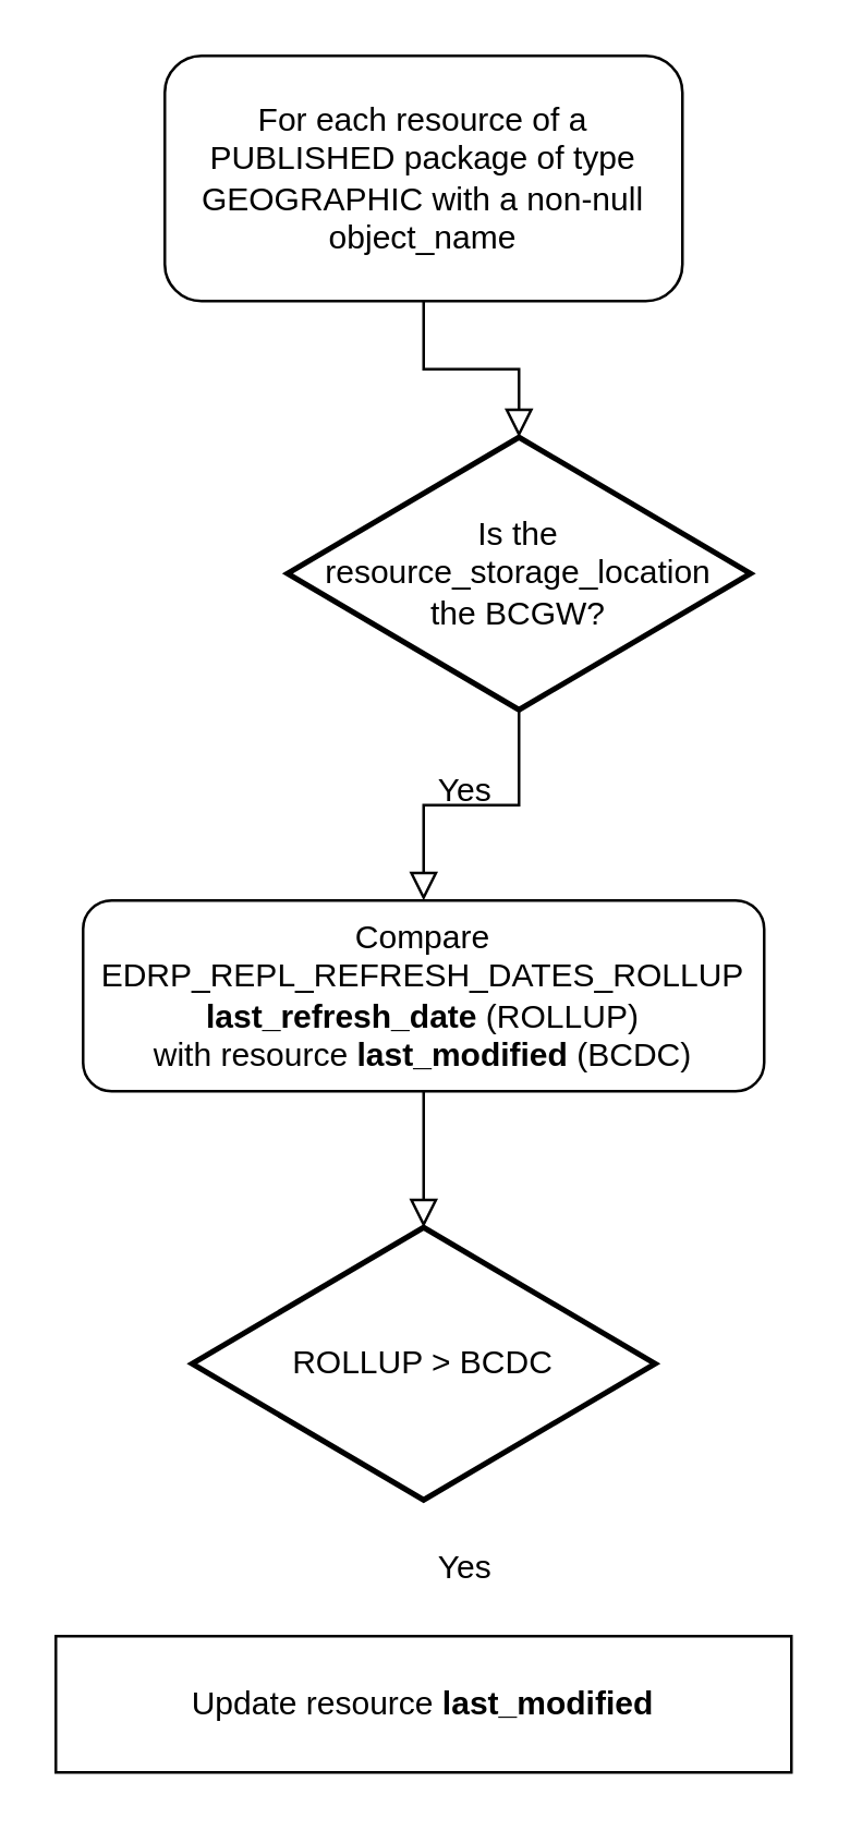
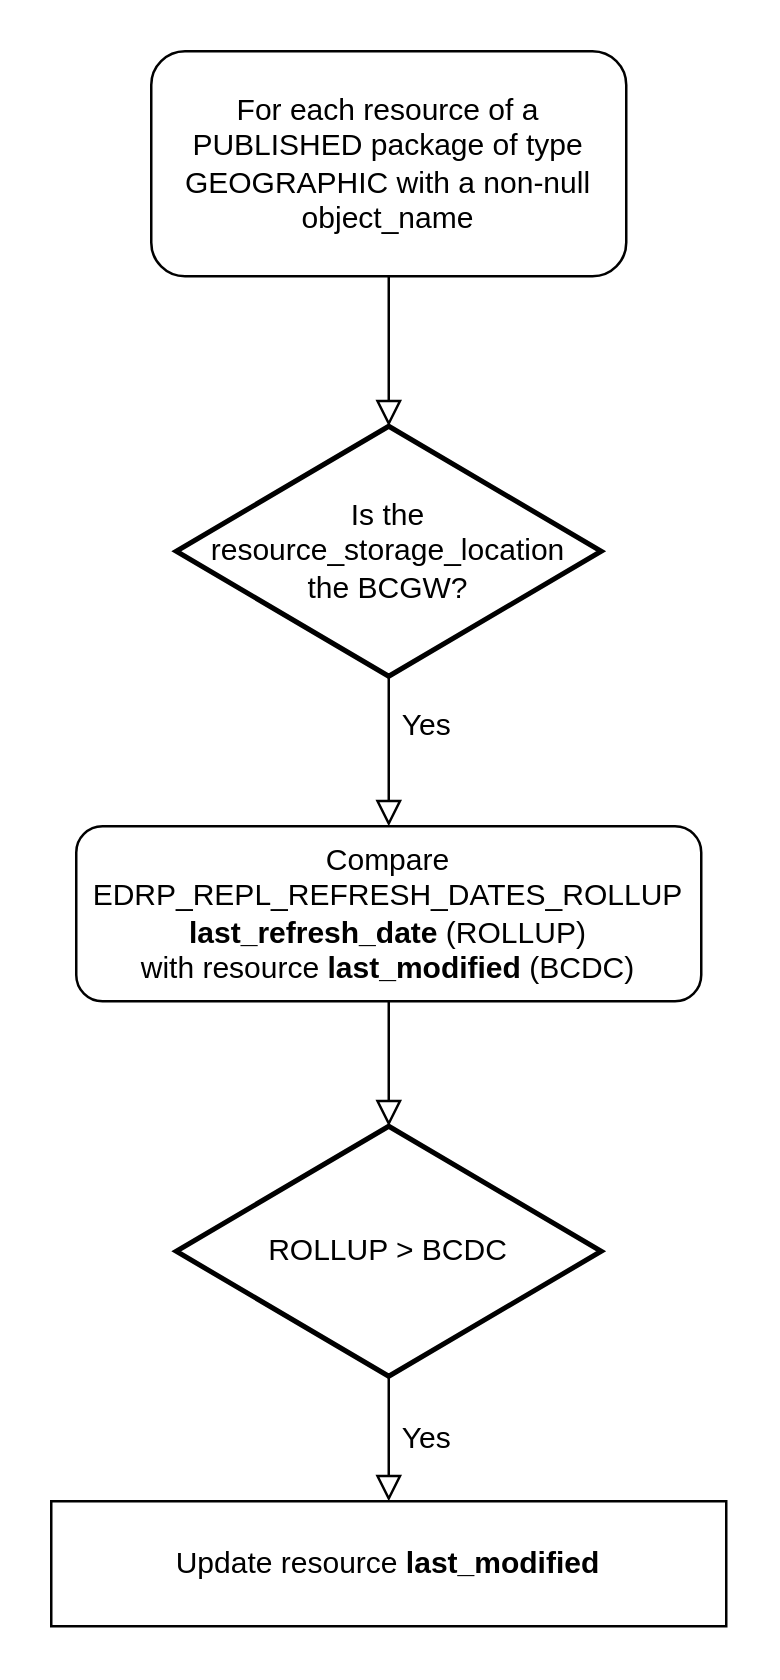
- <mxCell id="8" value="Is the resource_storage_location &lt;br&gt;the BCGW?" style="strokeWidth=2;html=1;shape=mxgraph.flowchart.decision;whiteSpace=wrap;" vertex="1" parent="1"><mxGeometry x="105" y="160" width="170" height="100" as="geometry" /></mxCell>
+ <mxCell id="8" value="Is the resource_storage_location &lt;br&gt;the BCGW?" style="strokeWidth=2;html=1;shape=mxgraph.flowchart.decision;whiteSpace=wrap;" vertex="1" parent="1"><mxGeometry x="70" y="170" width="170" height="100" as="geometry" /></mxCell>
+ <mxCell id="9" style="edgeStyle=orthogonalEdgeStyle;rounded=0;orthogonalLoop=1;jettySize=auto;html=1;exitX=0.5;exitY=1;exitDx=0;exitDy=0;exitPerimeter=0;entryX=0.5;entryY=0;entryDx=0;entryDy=0;endArrow=block;endFill=0;endSize=8;" edge="1" parent="1" source="10" target="6"><mxGeometry relative="1" as="geometry" /></mxCell>
